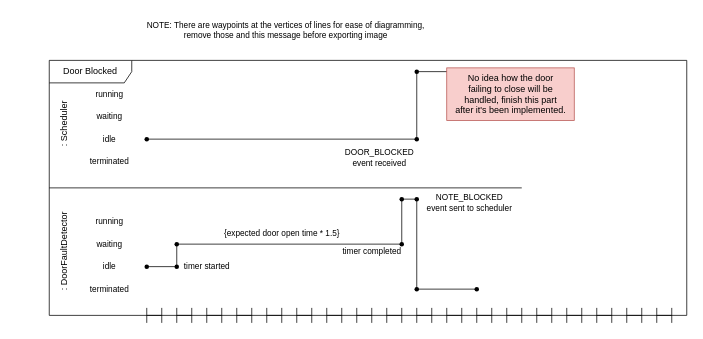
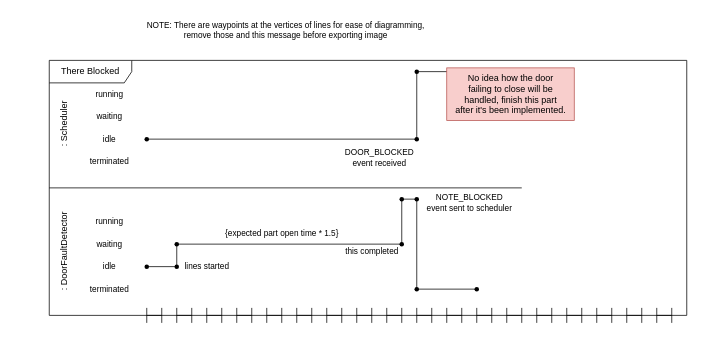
- <mxCell id="2" value="Door Blocked" style="shape=umlFrame;whiteSpace=wrap;html=1;pointerEvents=0;width=110;height=30;" parent="1" vertex="1"><mxGeometry x="65" y="80" width="850" height="340" as="geometry" /></mxCell>
+ <mxCell id="2" value="There Blocked" style="shape=umlFrame;whiteSpace=wrap;html=1;pointerEvents=0;width=110;height=30;" parent="1" vertex="1"><mxGeometry x="65" y="80" width="850" height="340" as="geometry" /></mxCell>
- <mxCell id="35" value="{expected door open time * 1.5}" style="text;html=1;align=center;verticalAlign=middle;resizable=0;points=[];autosize=1;strokeColor=none;fillColor=none;fontSize=11;fontFamily=Helvetica;fontColor=default;" parent="1" vertex="1"><mxGeometry x="285" y="295" width="180" height="30" as="geometry" /></mxCell>
+ <mxCell id="35" value="{expected part open time * 1.5}" style="text;html=1;align=center;verticalAlign=middle;resizable=0;points=[];autosize=1;strokeColor=none;fillColor=none;fontSize=11;fontFamily=Helvetica;fontColor=default;" parent="1" vertex="1"><mxGeometry x="285" y="295" width="180" height="30" as="geometry" /></mxCell>
- <mxCell id="31" value="timer completed" style="text;html=1;align=center;verticalAlign=middle;resizable=0;points=[];autosize=1;strokeColor=none;fillColor=none;fontSize=11;fontFamily=Helvetica;fontColor=default;" parent="1" vertex="1"><mxGeometry x="445" y="320" width="100" height="30" as="geometry" /></mxCell>
+ <mxCell id="31" value="this completed" style="text;html=1;align=center;verticalAlign=middle;resizable=0;points=[];autosize=1;strokeColor=none;fillColor=none;fontSize=11;fontFamily=Helvetica;fontColor=default;" parent="1" vertex="1"><mxGeometry x="445" y="320" width="100" height="30" as="geometry" /></mxCell>
- <mxCell id="29" value="timer started" style="text;html=1;align=center;verticalAlign=middle;resizable=0;points=[];autosize=1;strokeColor=none;fillColor=none;fontSize=11;fontFamily=Helvetica;fontColor=default;" parent="1" vertex="1"><mxGeometry x="235" y="340" width="80" height="30" as="geometry" /></mxCell>
+ <mxCell id="29" value="lines started" style="text;html=1;align=center;verticalAlign=middle;resizable=0;points=[];autosize=1;strokeColor=none;fillColor=none;fontSize=11;fontFamily=Helvetica;fontColor=default;" parent="1" vertex="1"><mxGeometry x="235" y="340" width="80" height="30" as="geometry" /></mxCell>
